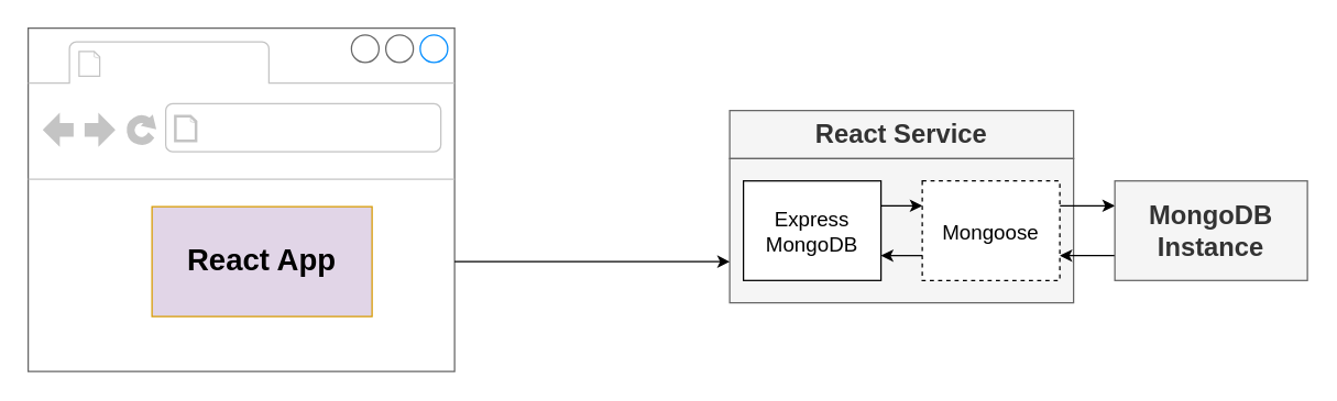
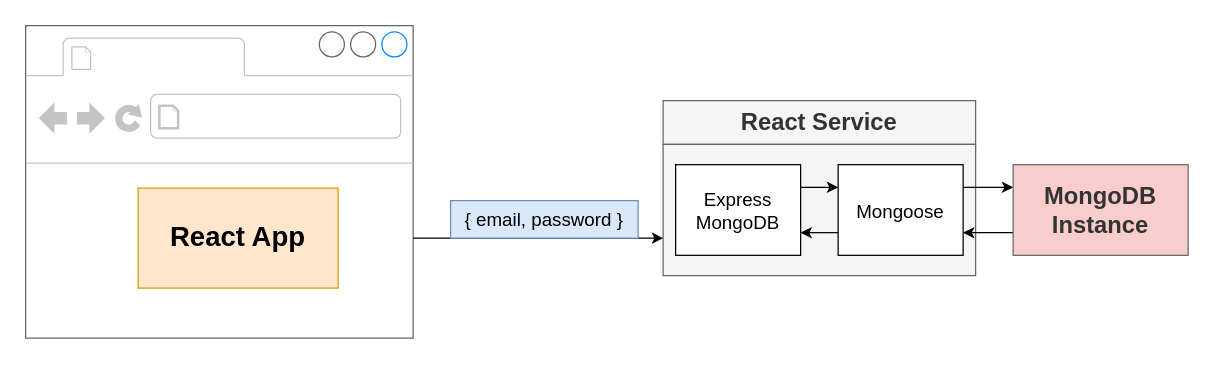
- <mxCell id="13" value="Mongoose" style="rounded=0;whiteSpace=wrap;html=1;fontSize=15;dashed=1;" vertex="1" parent="1"><mxGeometry x="670" y="131.25" width="100" height="72.5" as="geometry" /></mxCell>
+ <mxCell id="13" value="Mongoose" style="rounded=0;whiteSpace=wrap;html=1;fontSize=15;" vertex="1" parent="1"><mxGeometry x="670" y="131.25" width="100" height="72.5" as="geometry" /></mxCell>
- <mxCell id="15" value="MongoDB Instance" style="rounded=0;whiteSpace=wrap;html=1;fillColor=#f5f5f5;strokeColor=#666666;fontColor=#333333;fontStyle=1;fontSize=19;" vertex="1" parent="1"><mxGeometry x="810" y="131.25" width="140" height="72.5" as="geometry" /></mxCell>
+ <mxCell id="15" value="MongoDB Instance" style="rounded=0;whiteSpace=wrap;html=1;fillColor=#f8cecc;strokeColor=#666666;fontColor=#333333;fontStyle=1;fontSize=19;" vertex="1" parent="1"><mxGeometry x="810" y="131.25" width="140" height="72.5" as="geometry" /></mxCell>
+ <mxCell id="10" value="{ email, password }" style="rounded=0;whiteSpace=wrap;html=1;fontSize=15;fillColor=#dae8fc;strokeColor=#6c8ebf;" vertex="1" parent="1"><mxGeometry x="360" y="160" width="150" height="30" as="geometry" /></mxCell>
- <mxCell id="4" value="React App" style="rounded=0;whiteSpace=wrap;html=1;fontSize=22;fillColor=#e1d5e7;strokeColor=#d79b00;fontStyle=1;" vertex="1" parent="2"><mxGeometry x="90" y="130" width="160" height="80" as="geometry" /></mxCell>
+ <mxCell id="4" value="React App" style="rounded=0;whiteSpace=wrap;html=1;fontSize=22;fillColor=#ffe6cc;strokeColor=#d79b00;fontStyle=1" vertex="1" parent="2"><mxGeometry x="90" y="130" width="160" height="80" as="geometry" /></mxCell>
